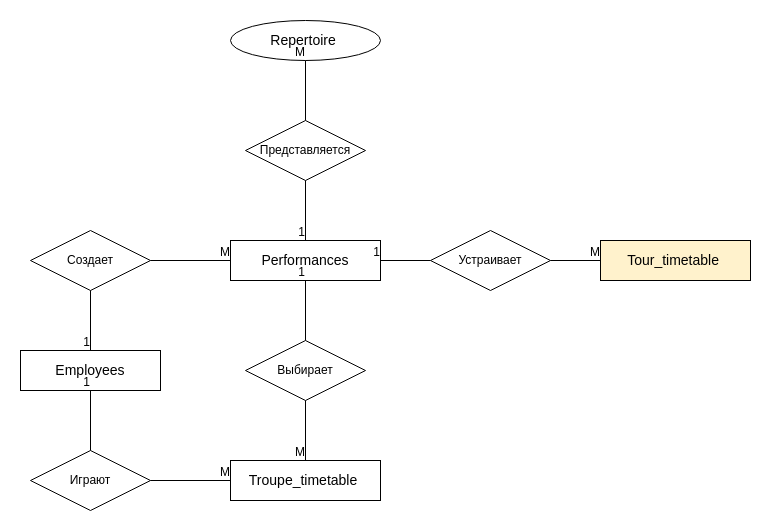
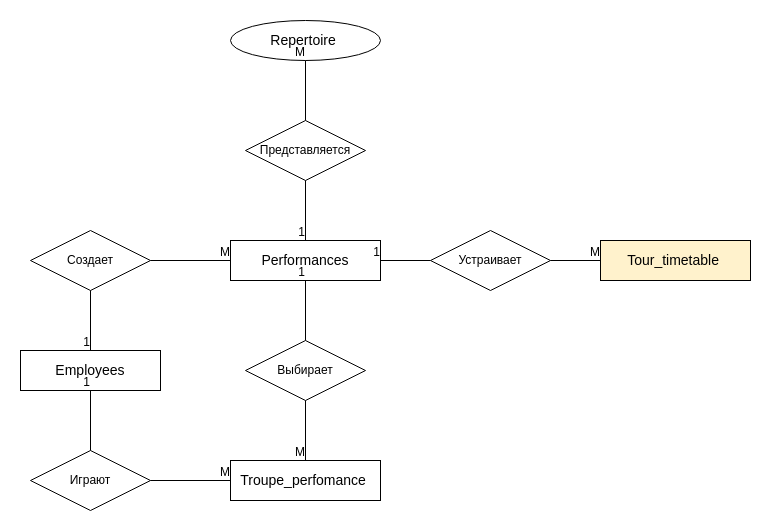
- <mxCell id="8" value="&lt;span style=&quot;font-size: 14px;&quot;&gt;Troupe_timetable&amp;nbsp;&lt;/span&gt;" style="whiteSpace=wrap;html=1;align=center;" vertex="1" parent="1"><mxGeometry x="230" y="460" width="150" height="40" as="geometry" /></mxCell>
+ <mxCell id="8" value="&lt;span style=&quot;font-size: 14px;&quot;&gt;Troupe_perfomance&amp;nbsp;&lt;/span&gt;" style="whiteSpace=wrap;html=1;align=center;" vertex="1" parent="1"><mxGeometry x="230" y="460" width="150" height="40" as="geometry" /></mxCell>
